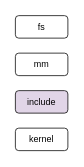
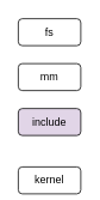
- <mxCell id="5" value="kernel" style="rounded=1;whiteSpace=wrap;html=1;" vertex="1" parent="1"><mxGeometry x="20" y="170" width="70" height="30" as="geometry" /></mxCell>
+ <mxCell id="5" value="kernel" style="rounded=1;whiteSpace=wrap;html=1;" vertex="1" parent="1"><mxGeometry x="20" y="185" width="70" height="30" as="geometry" /></mxCell>
